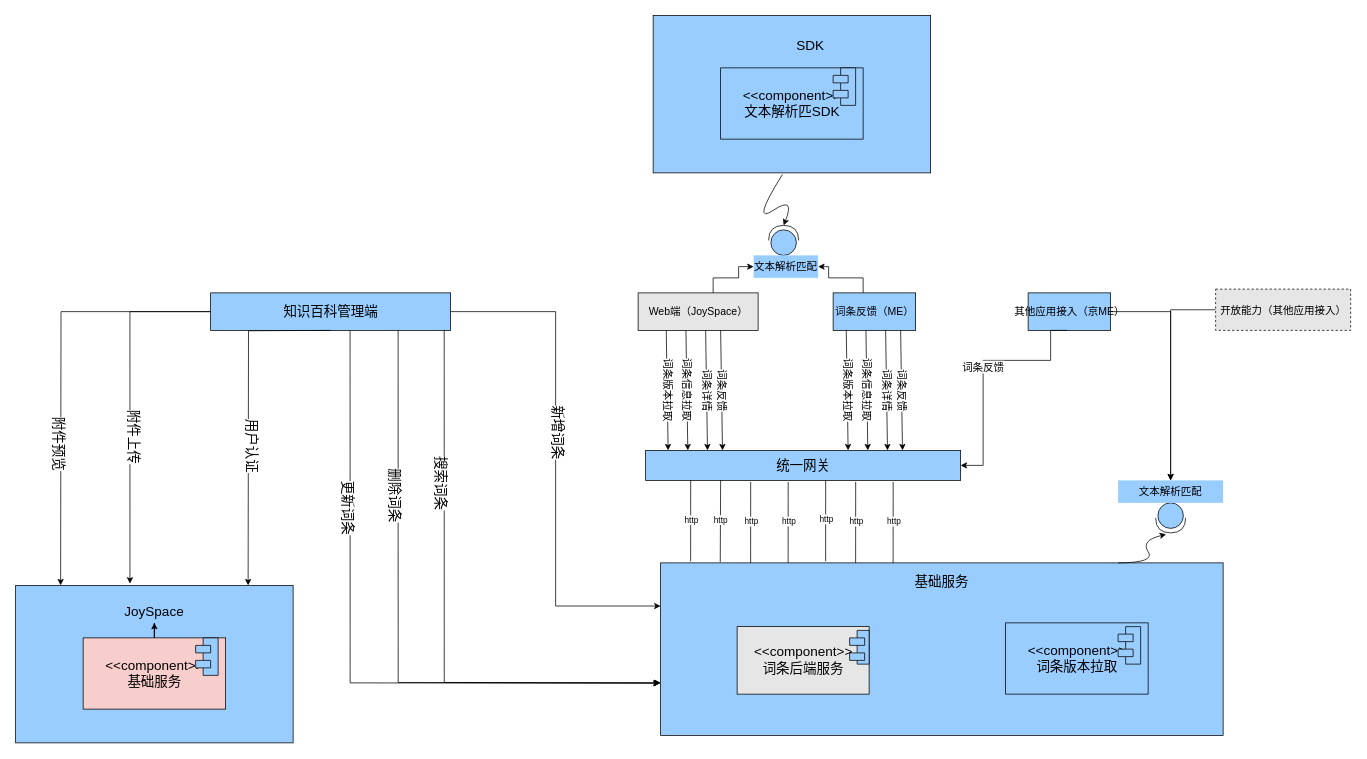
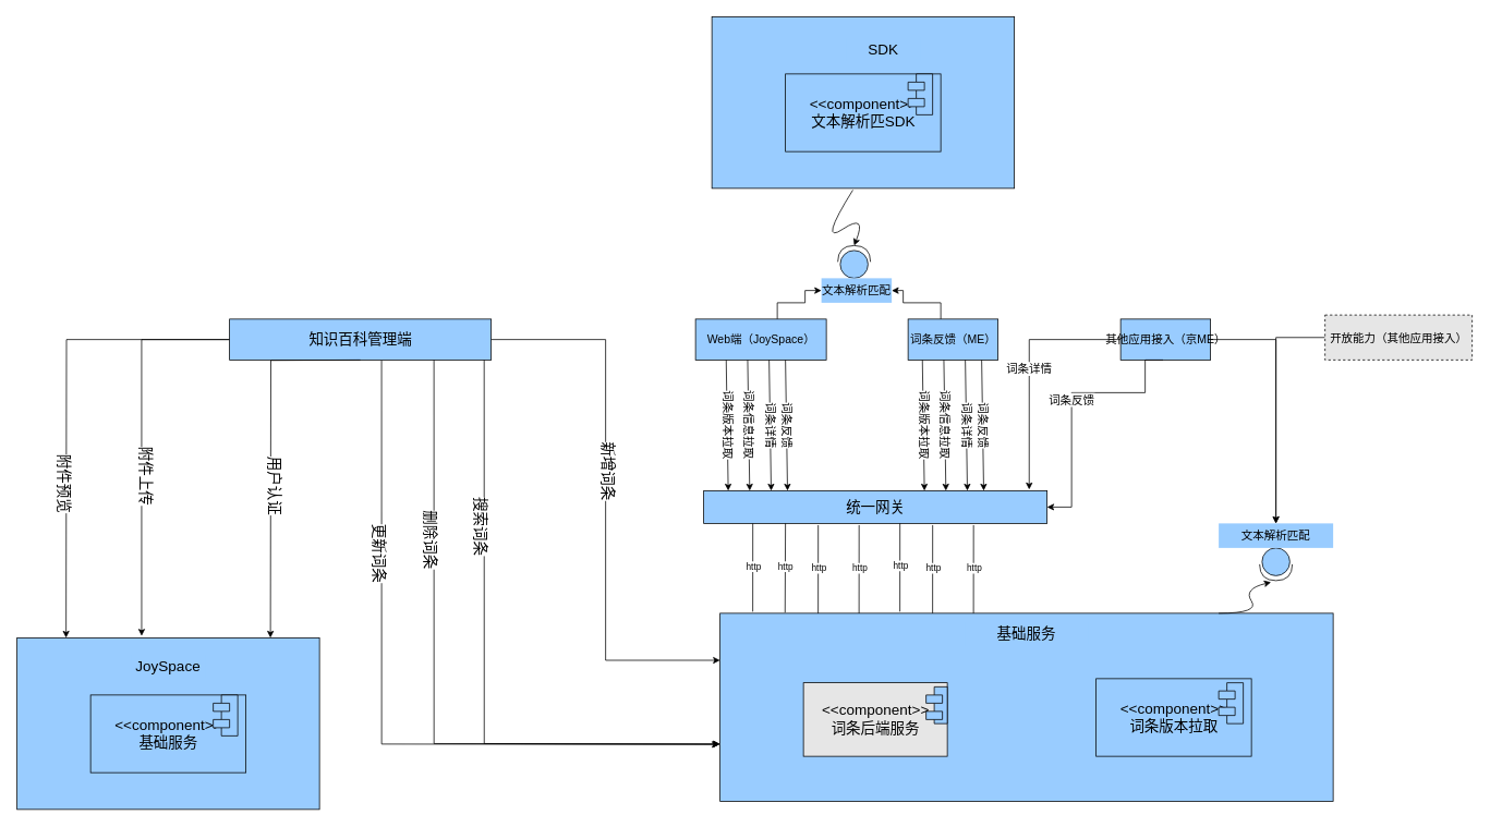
- <mxCell id="3" value="&lt;font style=&quot;font-size: 14px;&quot;&gt;Web端（JoySpace）&lt;/font&gt;" style="html=1;fillColor=#e6e6e6;" parent="1" vertex="1"><mxGeometry x="850" y="390" width="160" height="50" as="geometry" /></mxCell>
+ <mxCell id="3" value="&lt;font style=&quot;font-size: 14px;&quot;&gt;Web端（JoySpace）&lt;/font&gt;" style="html=1;fillColor=#99CCFF;" parent="1" vertex="1"><mxGeometry x="850" y="390" width="160" height="50" as="geometry" /></mxCell>
+ <mxCell id="35" value="&lt;font style=&quot;font-size: 14px;&quot;&gt;词条详情&lt;/font&gt;" style="edgeStyle=orthogonalEdgeStyle;rounded=0;orthogonalLoop=1;jettySize=auto;html=1;entryX=0.948;entryY=-0.037;entryDx=0;entryDy=0;entryPerimeter=0;fillColor=#99CCFF;" parent="1" source="37" target="6" edge="1"><mxGeometry relative="1" as="geometry" /></mxCell>
- <mxCell id="67" value="" style="edgeStyle=orthogonalEdgeStyle;rounded=0;orthogonalLoop=1;jettySize=auto;html=1;fontSize=18;" edge="1" parent="1" source="68" target="70"><mxGeometry relative="1" as="geometry" /></mxCell>
- <mxCell id="68" value="&lt;font style=&quot;font-size: 18px;&quot;&gt;&amp;lt;&amp;lt;component&amp;gt;&amp;gt;&lt;br&gt;基础服务&lt;br&gt;&lt;/font&gt;" style="html=1;fillColor=#f8cecc;" vertex="1" parent="1"><mxGeometry x="110" y="850" width="190" height="95" as="geometry" /></mxCell>
+ <mxCell id="68" value="&lt;font style=&quot;font-size: 18px;&quot;&gt;&amp;lt;&amp;lt;component&amp;gt;&amp;gt;&lt;br&gt;基础服务&lt;br&gt;&lt;/font&gt;" style="html=1;fillColor=#99CCFF;" vertex="1" parent="1"><mxGeometry x="110" y="850" width="190" height="95" as="geometry" /></mxCell>
